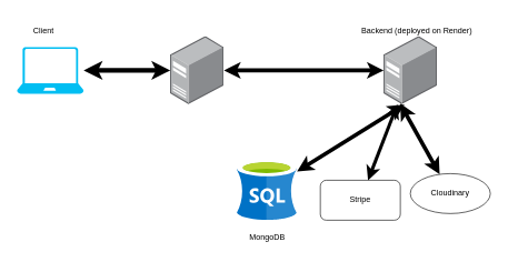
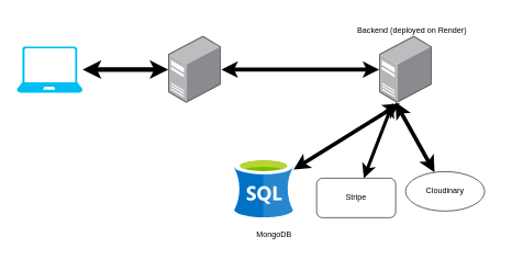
- <mxCell id="10" value="Client" style="text;html=1;align=center;verticalAlign=middle;whiteSpace=wrap;rounded=0;" vertex="1" parent="1"><mxGeometry x="20" y="20" width="90" height="50" as="geometry" /></mxCell>
- <mxCell id="15" value="MongoDB" style="text;html=1;align=center;verticalAlign=middle;resizable=0;points=[];autosize=1;strokeColor=none;fillColor=none;" vertex="1" parent="1"><mxGeometry x="355" y="341" width="90" height="30" as="geometry" /></mxCell>
+ <mxCell id="15" value="MongoDB" style="text;html=1;align=center;verticalAlign=middle;resizable=0;points=[];autosize=1;strokeColor=none;fillColor=none;" vertex="1" parent="1"><mxGeometry x="370" y="341" width="90" height="30" as="geometry" /></mxCell>
